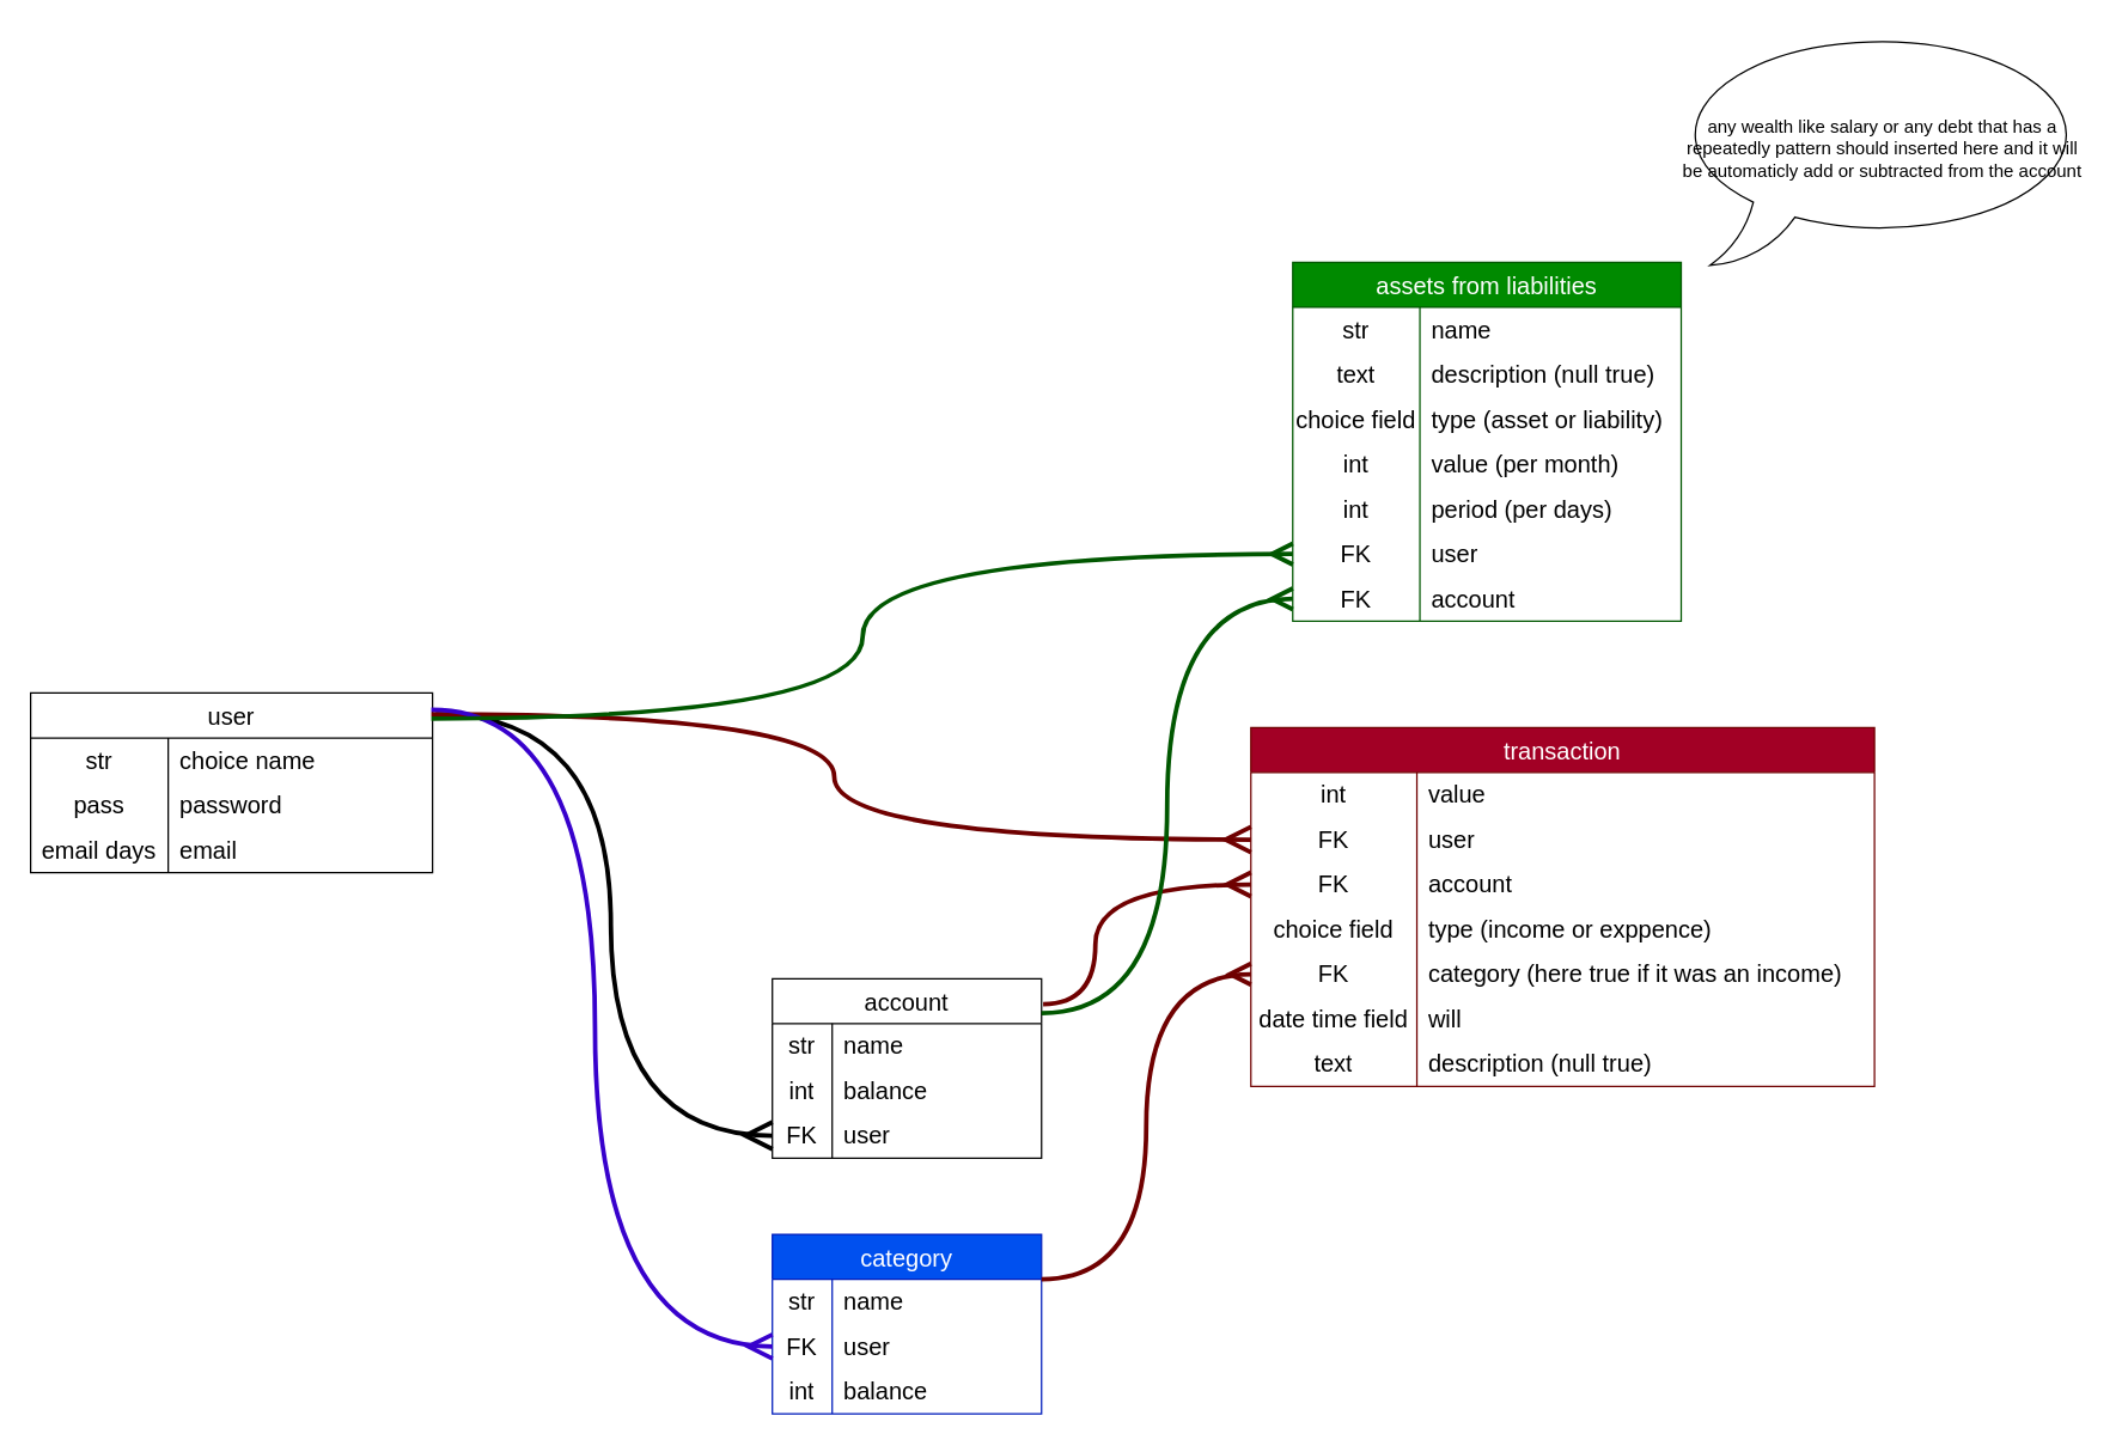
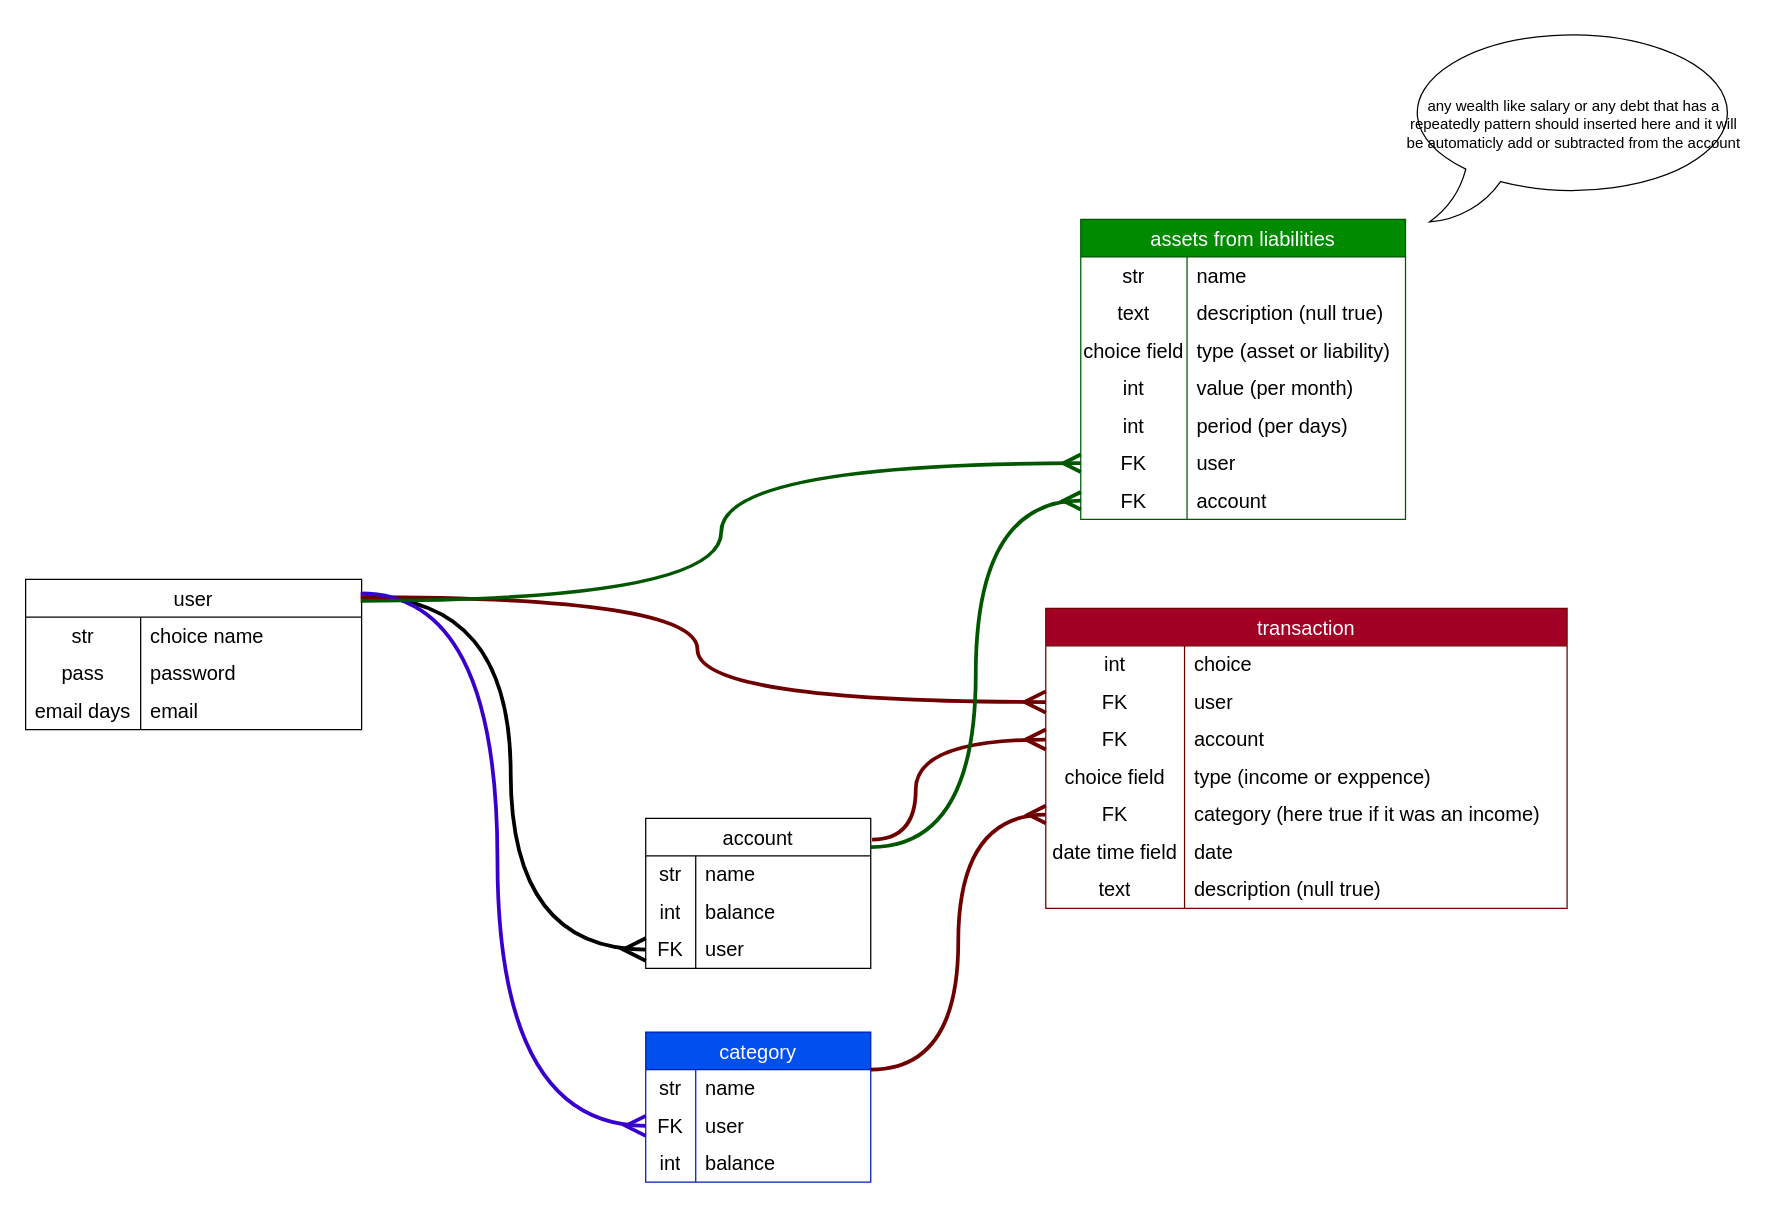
- <mxCell id="15" value="value" style="shape=partialRectangle;html=1;whiteSpace=wrap;connectable=0;fillColor=none;top=0;left=0;bottom=0;right=0;align=left;spacingLeft=6;overflow=hidden;strokeColor=inherit;fontSize=16;" parent="13" vertex="1"><mxGeometry x="111" width="306" height="30" as="geometry"><mxRectangle width="306" height="30" as="alternateBounds" /></mxGeometry></mxCell>
+ <mxCell id="15" value="choice" style="shape=partialRectangle;html=1;whiteSpace=wrap;connectable=0;fillColor=none;top=0;left=0;bottom=0;right=0;align=left;spacingLeft=6;overflow=hidden;strokeColor=inherit;fontSize=16;" parent="13" vertex="1"><mxGeometry x="111" width="306" height="30" as="geometry"><mxRectangle width="306" height="30" as="alternateBounds" /></mxGeometry></mxCell>
- <mxCell id="30" value="will" style="shape=partialRectangle;html=1;whiteSpace=wrap;connectable=0;fillColor=none;top=0;left=0;bottom=0;right=0;align=left;spacingLeft=6;overflow=hidden;strokeColor=inherit;fontSize=16;" parent="28" vertex="1"><mxGeometry x="111" width="306" height="30" as="geometry"><mxRectangle width="306" height="30" as="alternateBounds" /></mxGeometry></mxCell>
+ <mxCell id="30" value="date" style="shape=partialRectangle;html=1;whiteSpace=wrap;connectable=0;fillColor=none;top=0;left=0;bottom=0;right=0;align=left;spacingLeft=6;overflow=hidden;strokeColor=inherit;fontSize=16;" parent="28" vertex="1"><mxGeometry x="111" width="306" height="30" as="geometry"><mxRectangle width="306" height="30" as="alternateBounds" /></mxGeometry></mxCell>
